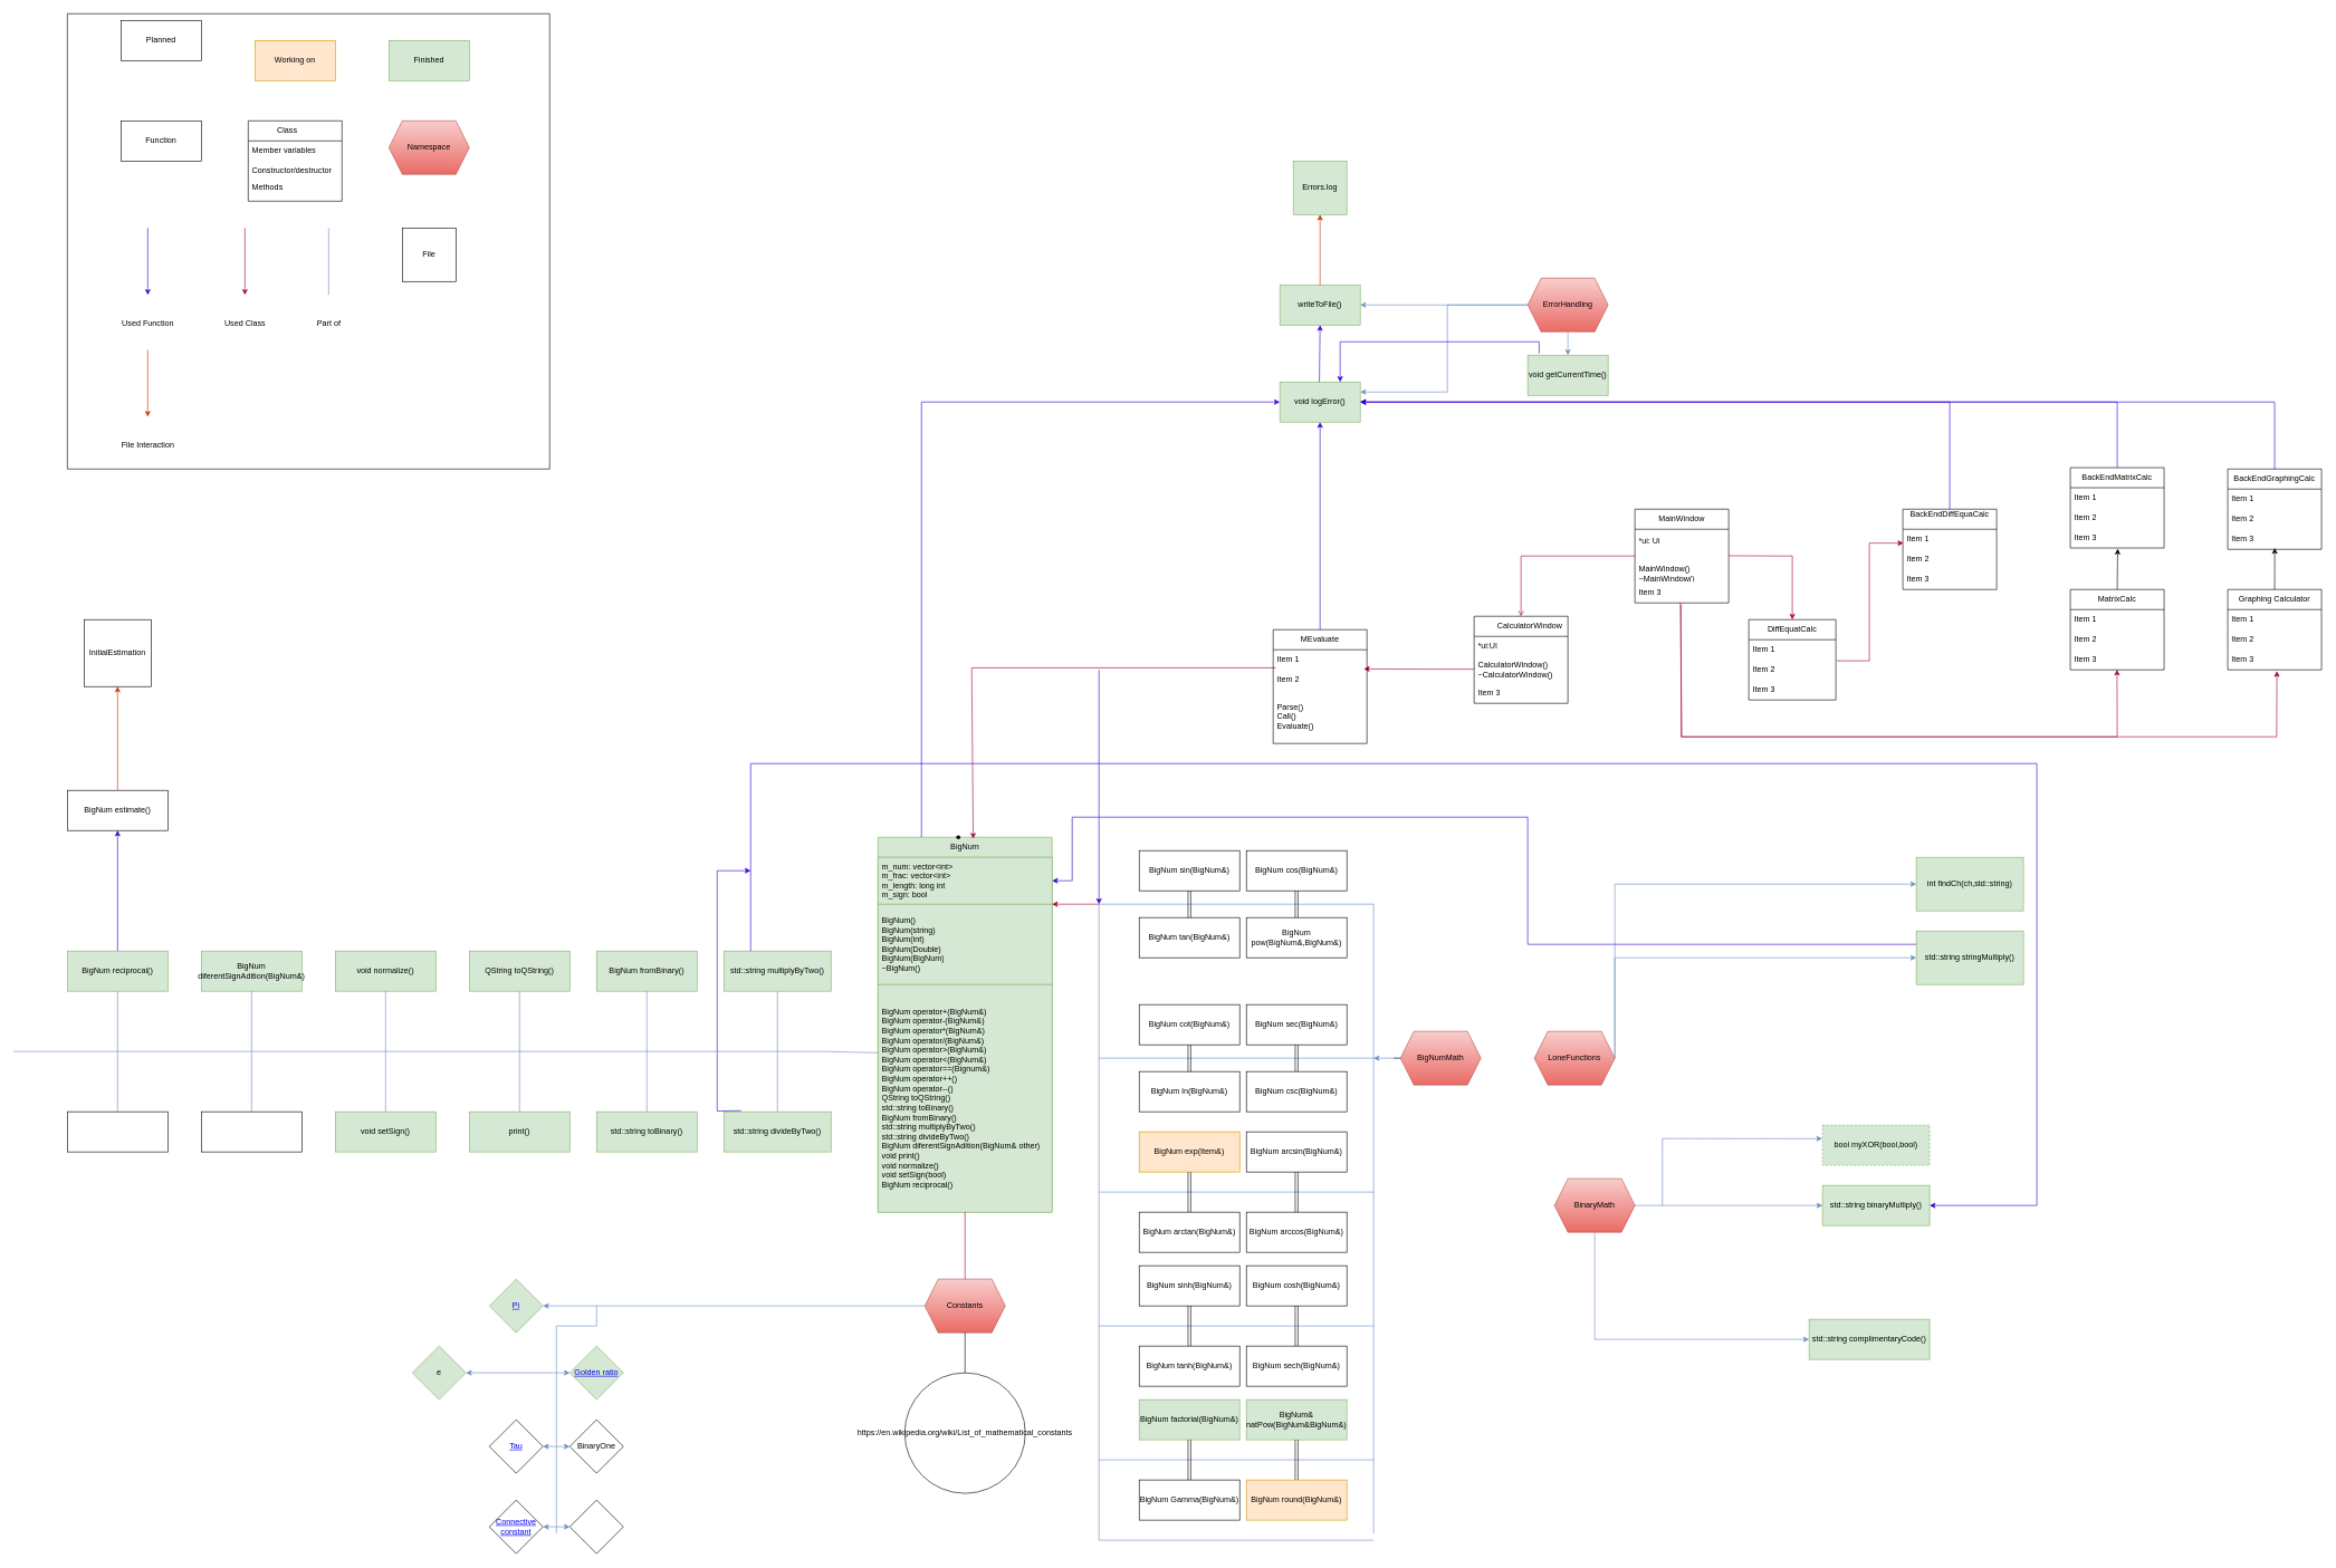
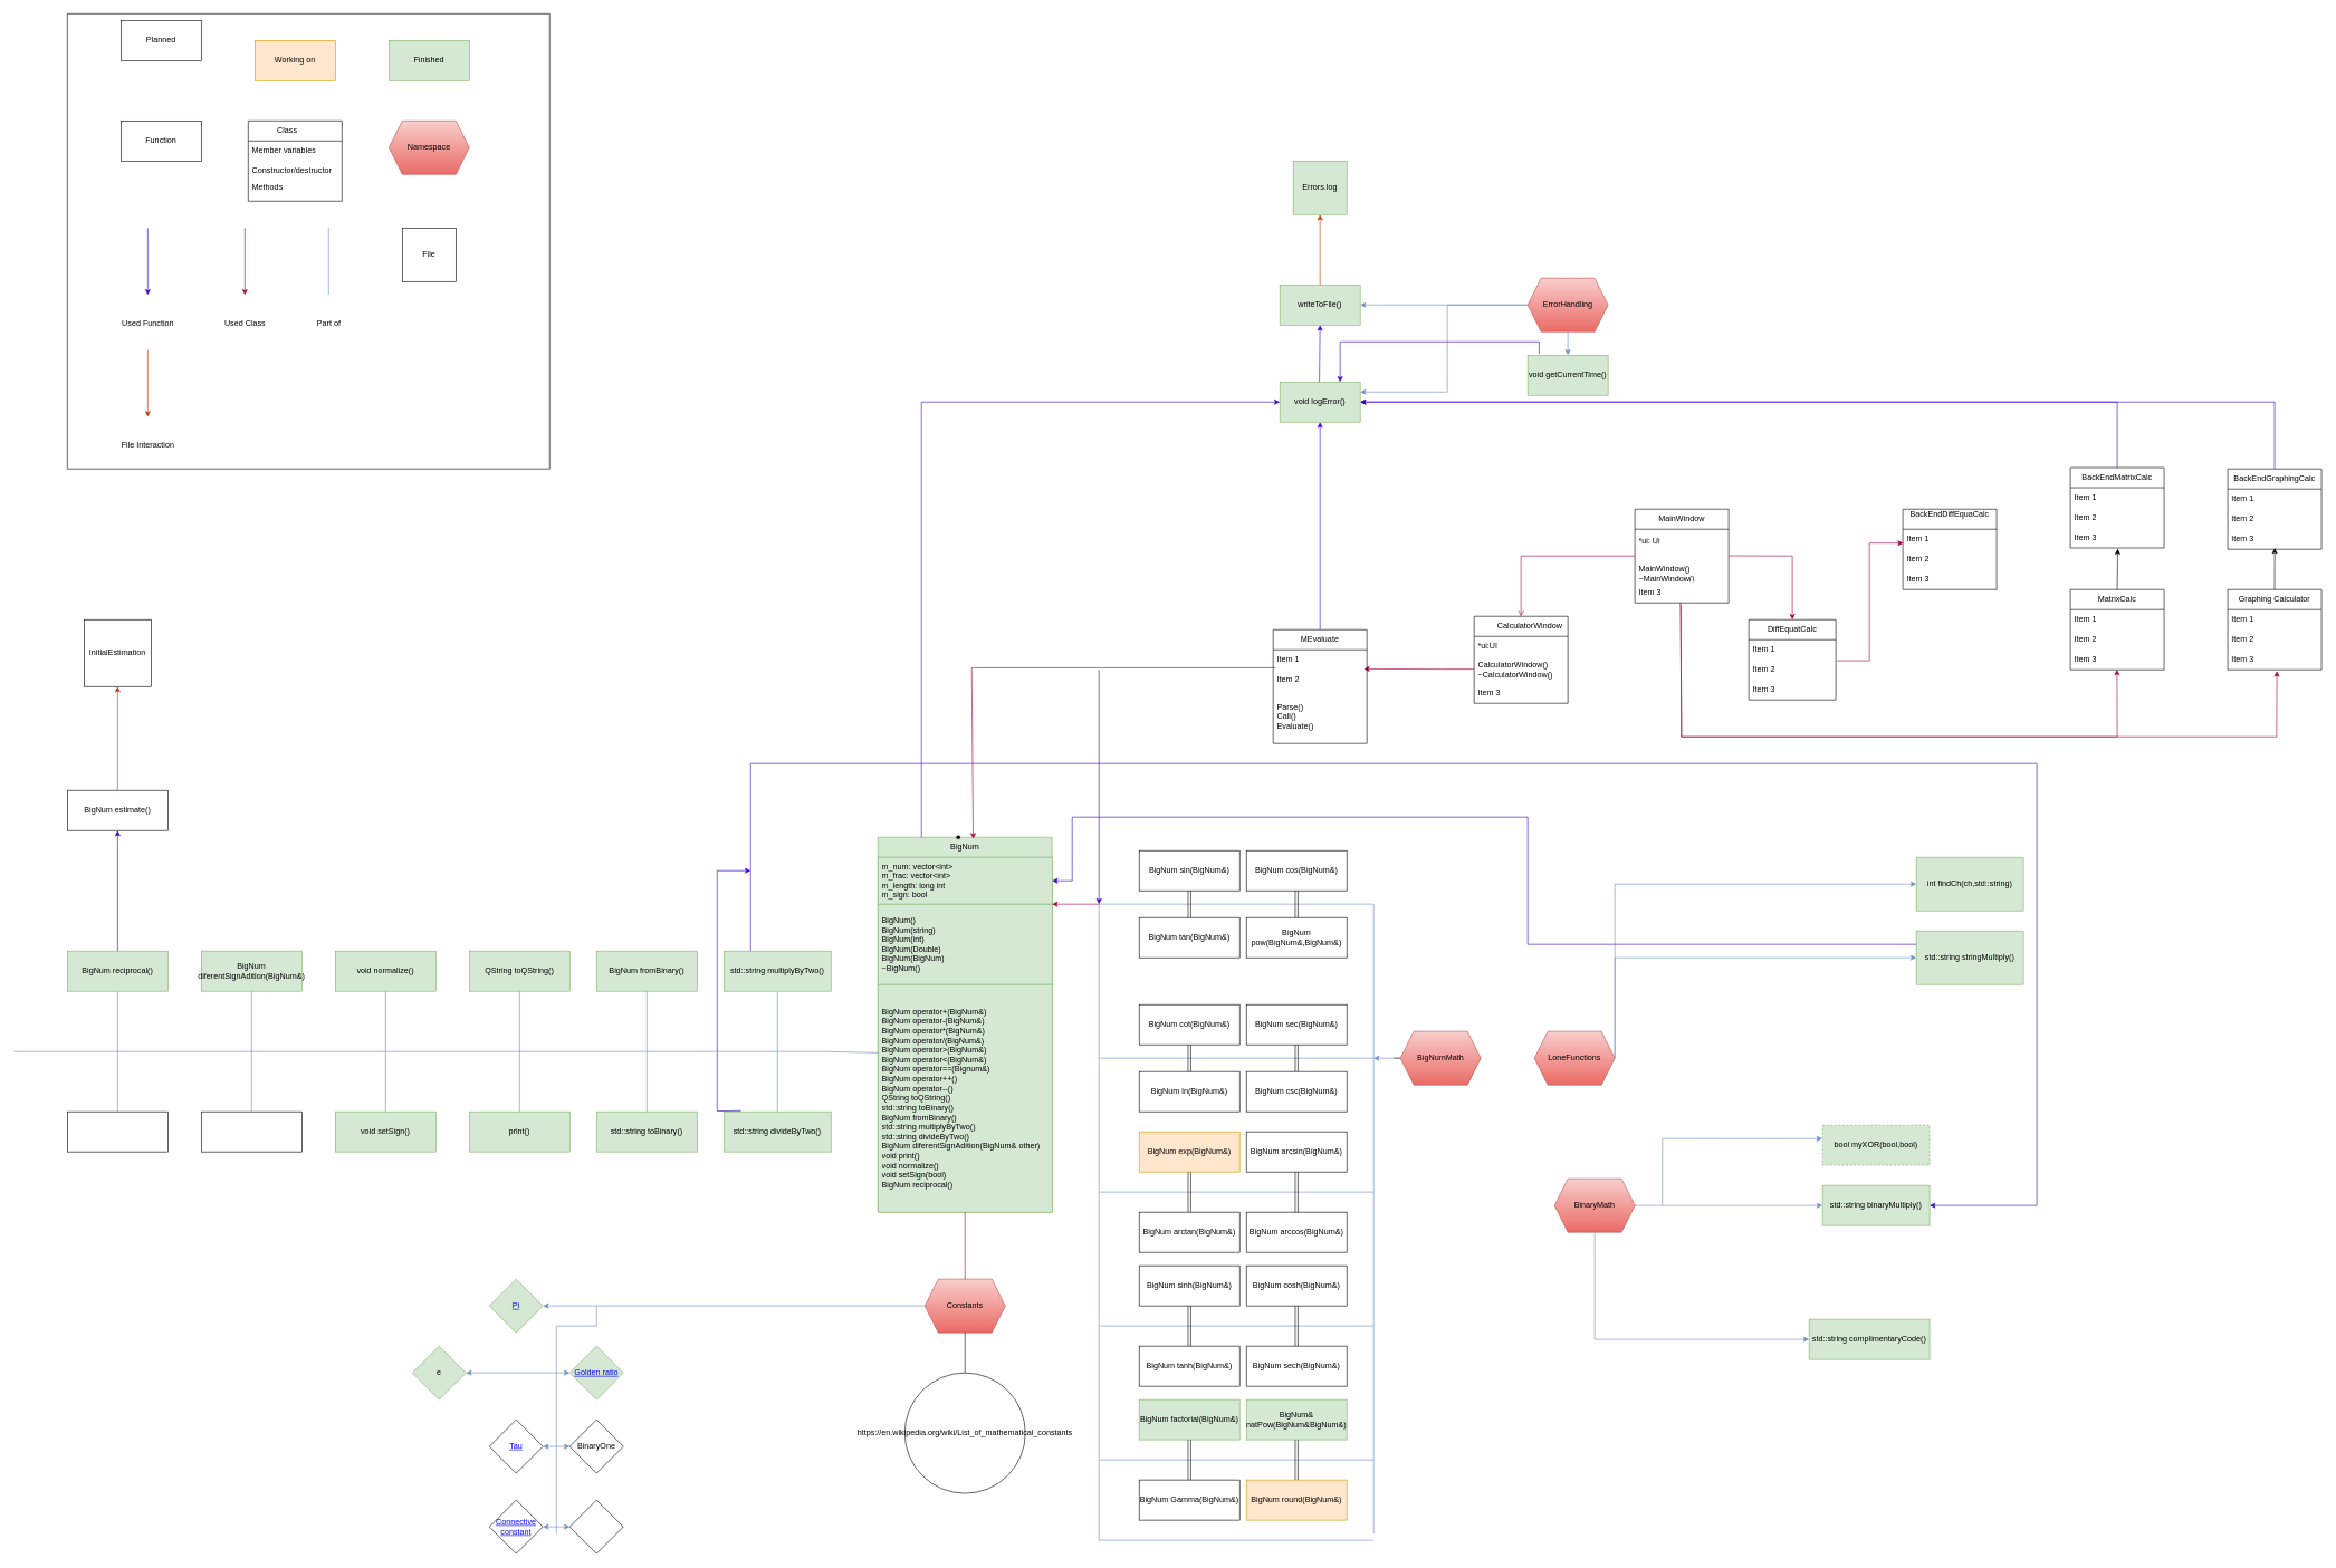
- <mxCell id="132" value="" style="endArrow=classic;html=1;rounded=0;exitX=0.5;exitY=0;exitDx=0;exitDy=0;entryX=1;entryY=0.5;entryDx=0;entryDy=0;fillColor=#6a00ff;strokeColor=#3700CC;" parent="1" source="73" target="128" edge="1"><mxGeometry width="50" height="50" relative="1" as="geometry"><mxPoint x="2270" y="910" as="sourcePoint" /><mxPoint x="2320" y="860" as="targetPoint" /><Array as="points"><mxPoint x="2910" y="600" /></Array></mxGeometry></mxCell>
- <mxCell id="24" value="BigNum exp(Item&amp;amp;)" style="rounded=0;whiteSpace=wrap;html=1;fillColor=#ffe6cc;strokeColor=#d79b00;" parent="1" vertex="1"><mxGeometry x="1700" y="1690" width="150" height="60" as="geometry" /></mxCell>
+ <mxCell id="24" value="BigNum exp(BigNum&amp;amp;)" style="rounded=0;whiteSpace=wrap;html=1;fillColor=#ffe6cc;strokeColor=#d79b00;" parent="1" vertex="1"><mxGeometry x="1700" y="1690" width="150" height="60" as="geometry" /></mxCell>
